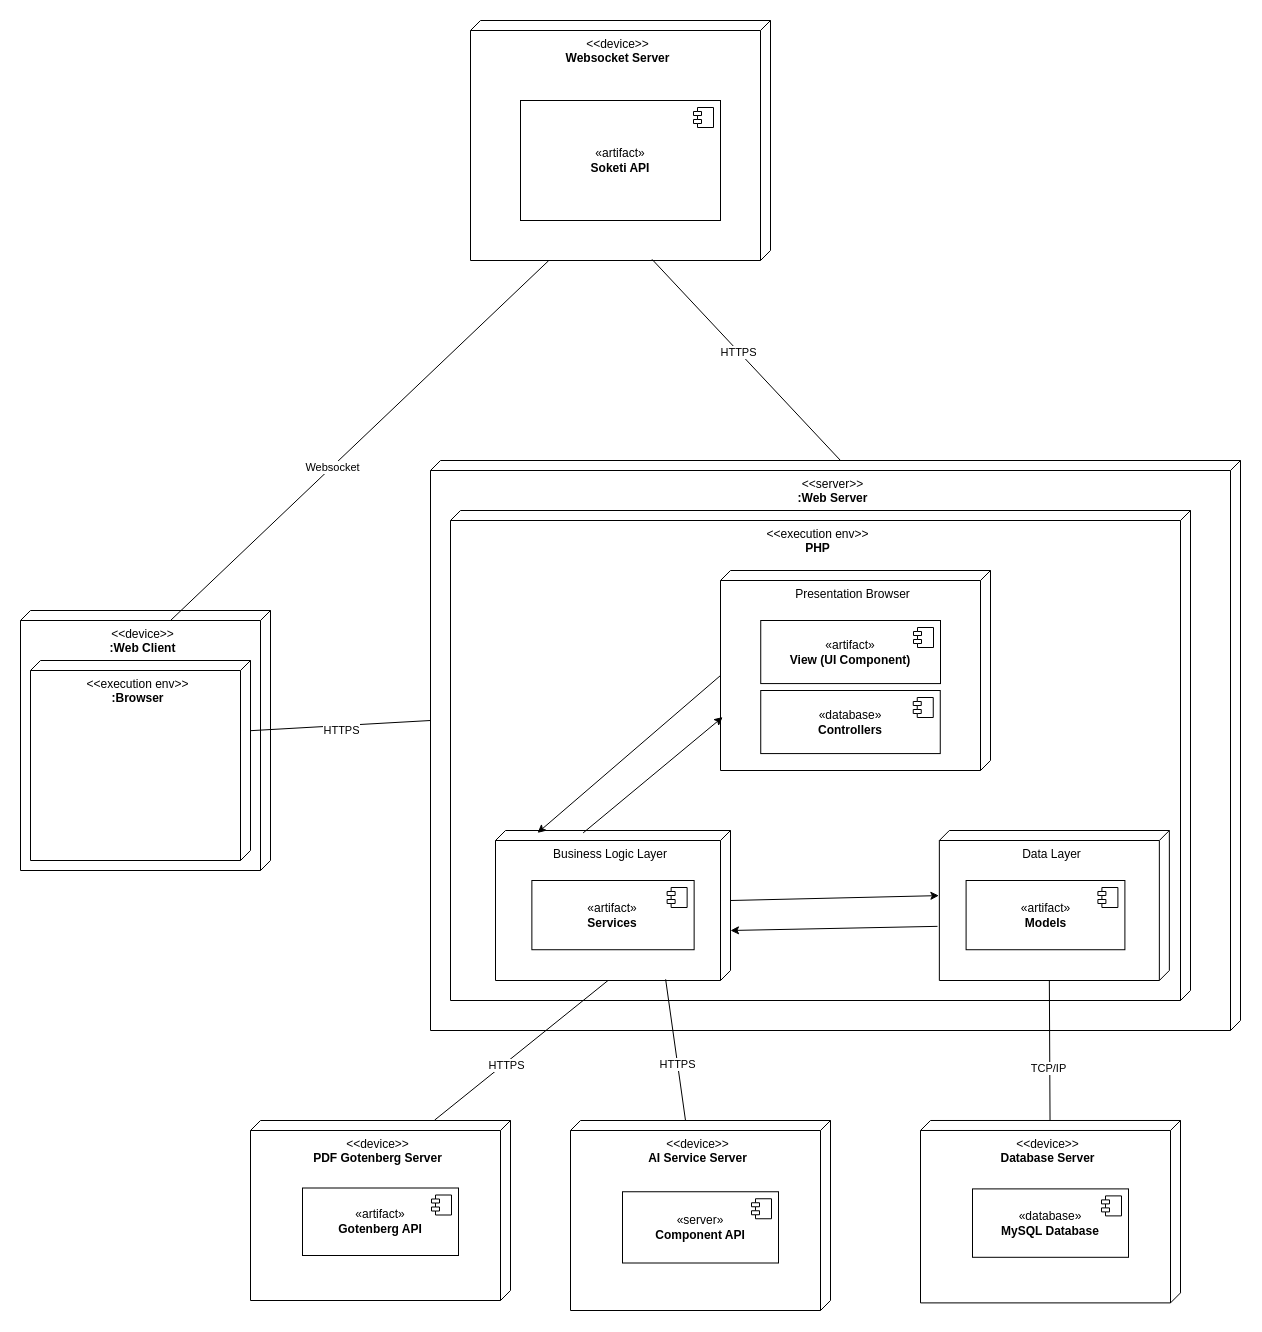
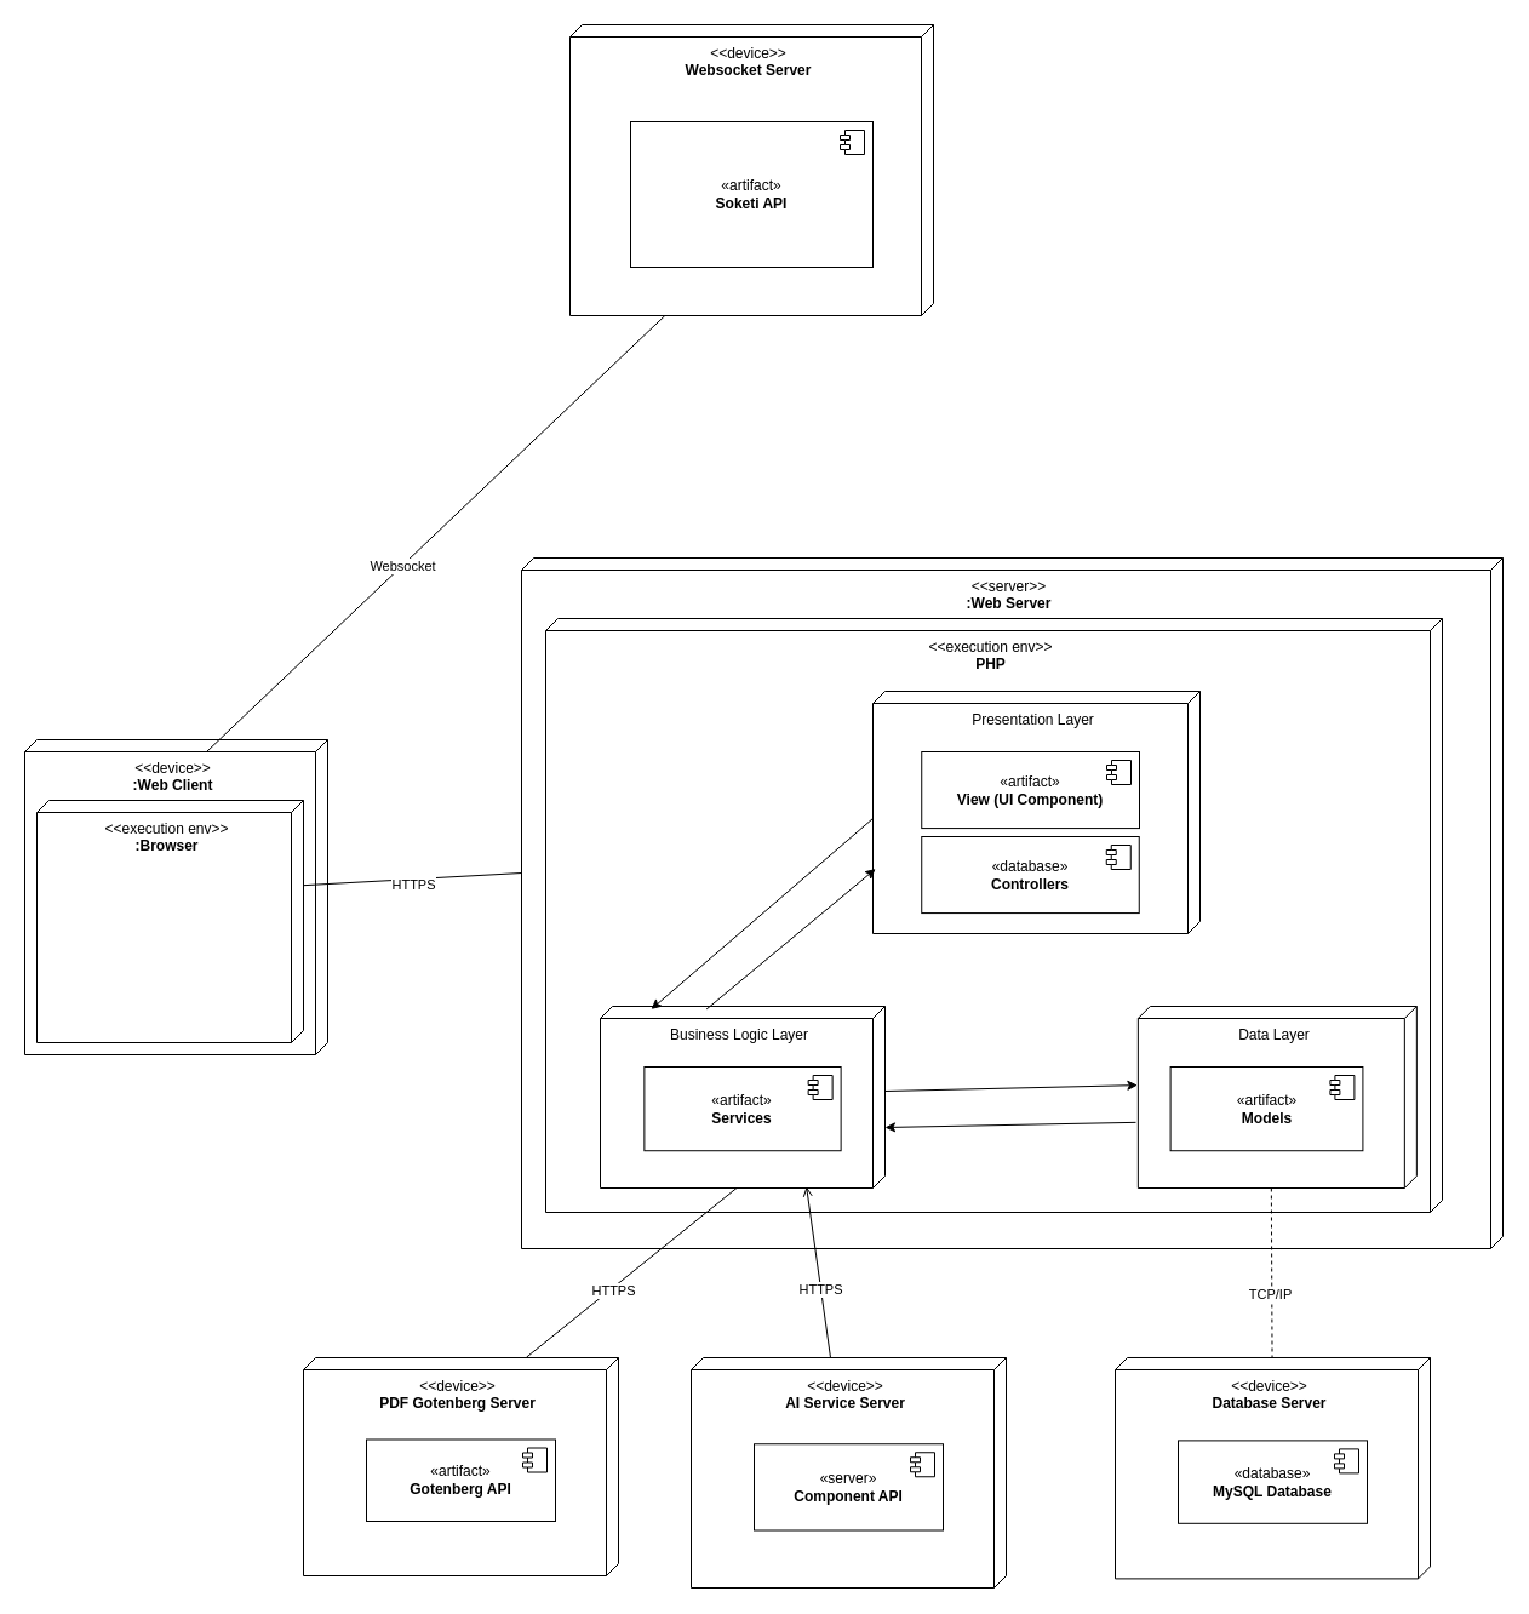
- <mxCell id="49" style="rounded=0;orthogonalLoop=1;jettySize=auto;html=1;exitX=0;exitY=0;exitDx=0;exitDy=400;exitPerimeter=0;entryX=0.995;entryY=0.395;entryDx=0;entryDy=0;entryPerimeter=0;endArrow=none;endFill=0;" edge="1" parent="1" source="5" target="23"><mxGeometry relative="1" as="geometry" /></mxCell>
- <mxCell id="50" value="HTTPS" style="edgeLabel;html=1;align=center;verticalAlign=middle;resizable=0;points=[];" connectable="0" vertex="1" parent="49"><mxGeometry x="0.088" y="1" relative="1" as="geometry"><mxPoint x="1" as="offset" /></mxGeometry></mxCell>
- <mxCell id="9" value="Presentation Browser&lt;br&gt;&lt;br&gt;&lt;div&gt;&lt;b&gt;&lt;br&gt;&lt;/b&gt;&lt;/div&gt;" style="verticalAlign=top;align=center;shape=cube;size=10;direction=south;fontStyle=0;html=1;boundedLbl=1;spacingLeft=5;whiteSpace=wrap;container=0;" vertex="1" parent="8"><mxGeometry y="-20" width="270" height="200" as="geometry" /></mxCell>
+ <mxCell id="9" value="Presentation Layer&lt;br&gt;&lt;br&gt;&lt;div&gt;&lt;b&gt;&lt;br&gt;&lt;/b&gt;&lt;/div&gt;" style="verticalAlign=top;align=center;shape=cube;size=10;direction=south;fontStyle=0;html=1;boundedLbl=1;spacingLeft=5;whiteSpace=wrap;container=0;" vertex="1" parent="8"><mxGeometry y="-20" width="270" height="200" as="geometry" /></mxCell>
- <mxCell id="45" style="rounded=0;orthogonalLoop=1;jettySize=auto;html=1;exitX=0;exitY=0;exitDx=0;exitDy=145;exitPerimeter=0;entryX=0.992;entryY=0.276;entryDx=0;entryDy=0;entryPerimeter=0;endArrow=none;endFill=0;" edge="1" parent="1" source="32" target="15"><mxGeometry relative="1" as="geometry" /></mxCell>
+ <mxCell id="45" style="rounded=0;orthogonalLoop=1;jettySize=auto;html=1;exitX=0;exitY=0;exitDx=0;exitDy=145;exitPerimeter=0;entryX=0.992;entryY=0.276;entryDx=0;entryDy=0;entryPerimeter=0;endArrow=open;endFill=0;" edge="1" parent="1" source="32" target="15"><mxGeometry relative="1" as="geometry" /></mxCell>
- <mxCell id="39" style="rounded=0;orthogonalLoop=1;jettySize=auto;html=1;exitX=0;exitY=0;exitDx=150;exitDy=120;exitPerimeter=0;endArrow=none;endFill=0;" edge="1" parent="1" source="28" target="19"><mxGeometry relative="1" as="geometry" /></mxCell>
+ <mxCell id="39" style="rounded=0;orthogonalLoop=1;jettySize=auto;html=1;exitX=0;exitY=0;exitDx=150;exitDy=120;exitPerimeter=0;endArrow=none;endFill=0;dashed=1;" edge="1" parent="1" source="28" target="19"><mxGeometry relative="1" as="geometry" /></mxCell>
